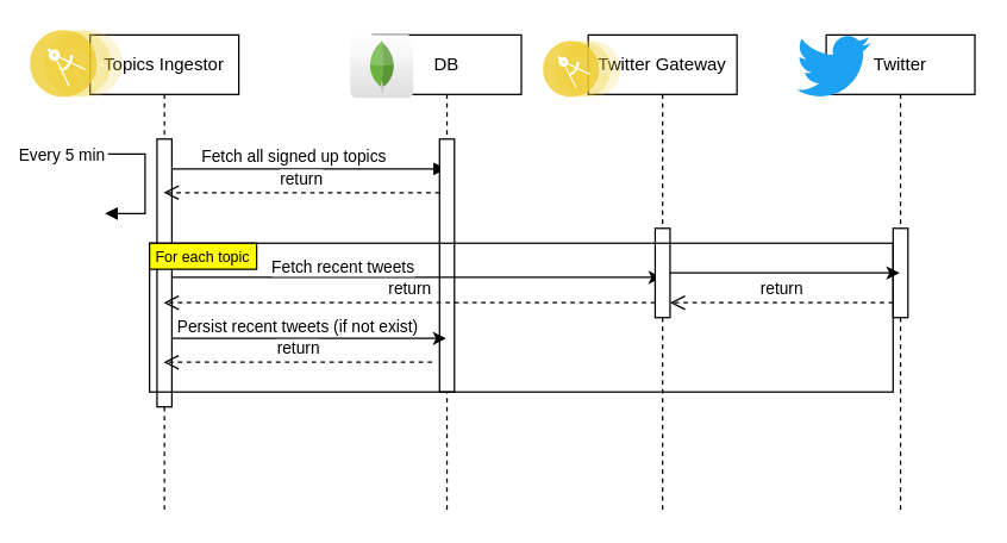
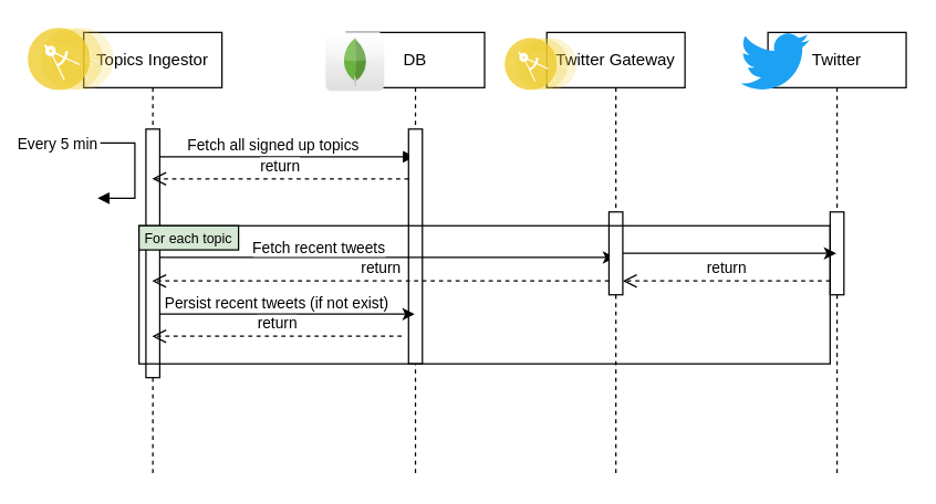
- <mxCell id="29" value="&lt;font style=&quot;font-size: 10px;&quot;&gt;For each topic&lt;/font&gt;" style="rounded=0;whiteSpace=wrap;html=1;fillColor=#FFFF00;" vertex="1" parent="1"><mxGeometry x="100" y="163" width="72" height="17.5" as="geometry" /></mxCell>
+ <mxCell id="29" value="&lt;font style=&quot;font-size: 10px;&quot;&gt;For each topic&lt;/font&gt;" style="rounded=0;whiteSpace=wrap;html=1;fillColor=#d5e8d4;" vertex="1" parent="1"><mxGeometry x="100" y="163" width="72" height="17.5" as="geometry" /></mxCell>
